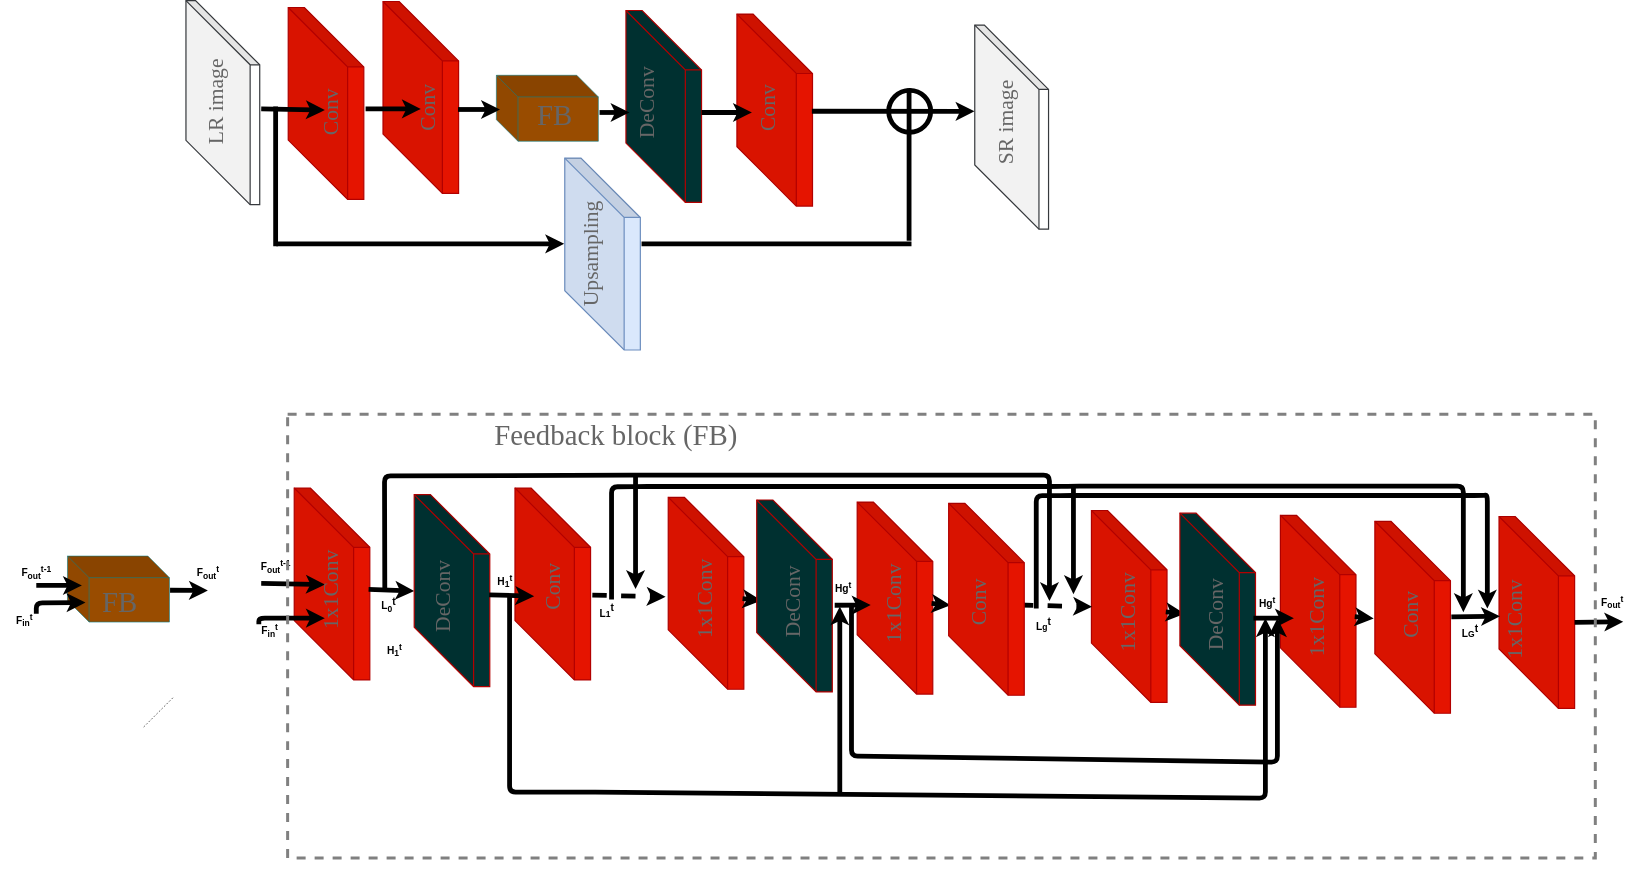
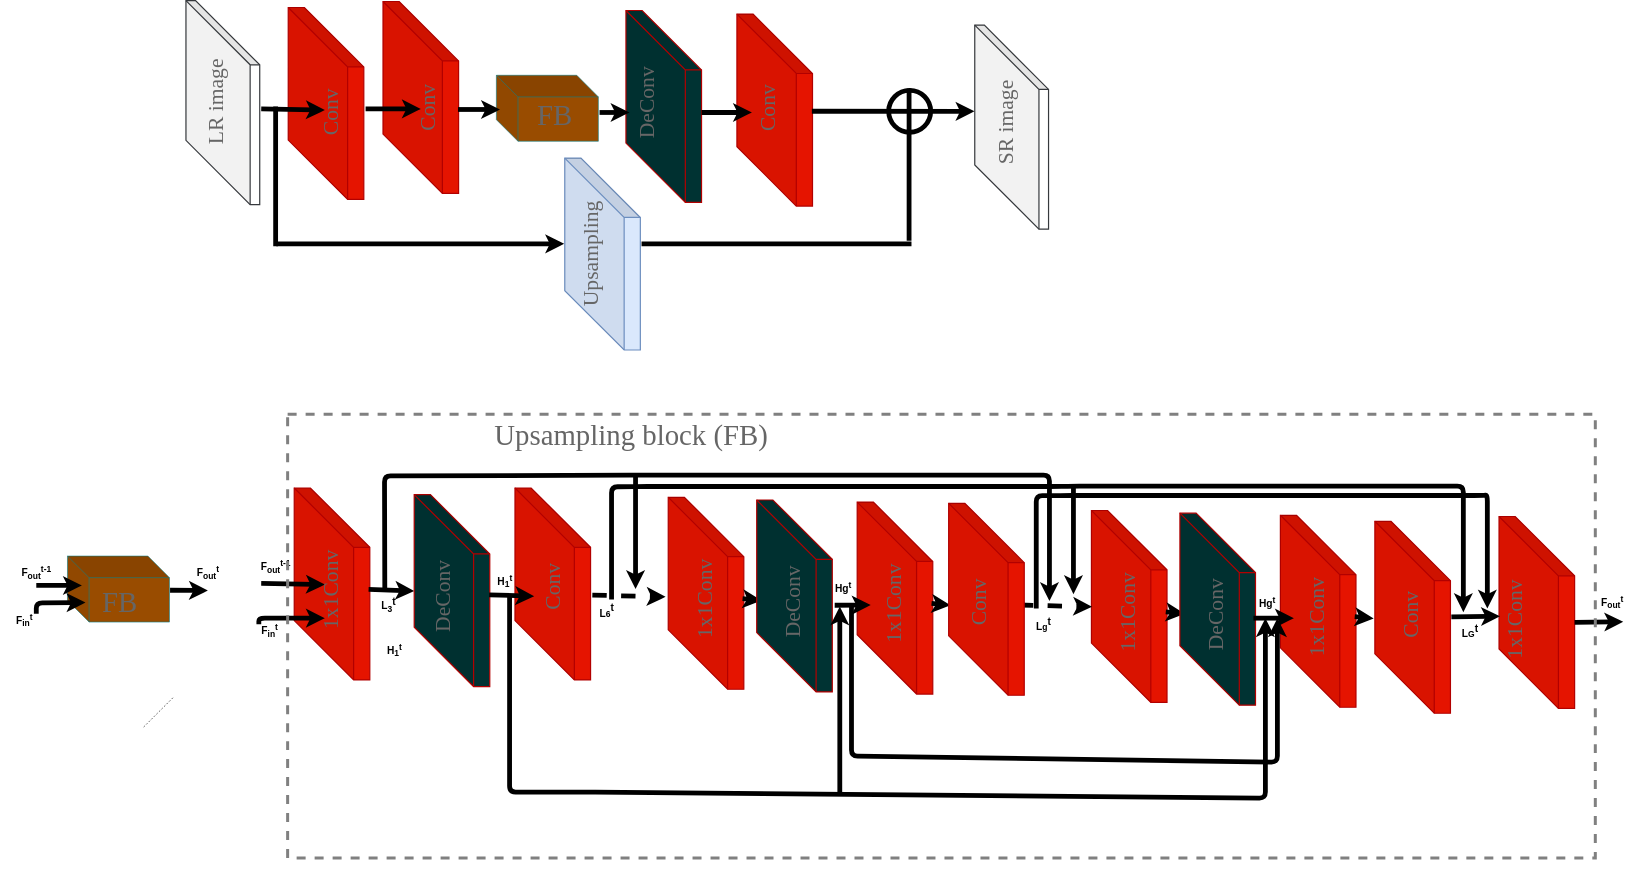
- <mxCell id="91" value="&lt;font face=&quot;Times New Roman&quot; style=&quot;font-size: 48px&quot; color=&quot;#666666&quot;&gt;Feedback block (FB)&lt;/font&gt;" style="text;html=1;" vertex="1" parent="1"><mxGeometry x="822" y="616" width="687" height="90" as="geometry" /></mxCell>
+ <mxCell id="91" value="&lt;font face=&quot;Times New Roman&quot; style=&quot;font-size: 48px&quot; color=&quot;#666666&quot;&gt;Upsampling block (FB)&lt;/font&gt;" style="text;html=1;" vertex="1" parent="1"><mxGeometry x="822" y="616" width="687" height="90" as="geometry" /></mxCell>
- <mxCell id="39" value="&lt;font&gt;&lt;b&gt;&lt;sub&gt;&lt;span style=&quot;font-size: 17px&quot;&gt;L&lt;sub&gt;0&lt;/sub&gt;&lt;/span&gt;&lt;/sub&gt;&lt;sup style=&quot;font-size: 17px&quot;&gt;t&lt;/sup&gt;&lt;/b&gt;&lt;/font&gt;" style="text;html=1;resizable=0;autosize=1;align=center;verticalAlign=middle;points=[];fillColor=none;strokeColor=none;rounded=0;" vertex="1" parent="1"><mxGeometry x="627" y="919" width="40" height="30" as="geometry" /></mxCell>
+ <mxCell id="39" value="&lt;font&gt;&lt;b&gt;&lt;sub&gt;&lt;span style=&quot;font-size: 17px&quot;&gt;L&lt;sub&gt;3&lt;/sub&gt;&lt;/span&gt;&lt;/sub&gt;&lt;sup style=&quot;font-size: 17px&quot;&gt;t&lt;/sup&gt;&lt;/b&gt;&lt;/font&gt;" style="text;html=1;resizable=0;autosize=1;align=center;verticalAlign=middle;points=[];fillColor=none;strokeColor=none;rounded=0;" vertex="1" parent="1"><mxGeometry x="627" y="919" width="40" height="30" as="geometry" /></mxCell>
- <mxCell id="77" value="&lt;font&gt;&lt;b&gt;&lt;sub&gt;&lt;span style=&quot;font-size: 17px&quot;&gt;L&lt;/span&gt;&lt;span style=&quot;font-size: 14.167px&quot;&gt;1&lt;/span&gt;&lt;/sub&gt;&lt;sup style=&quot;font-size: 17px&quot;&gt;t&lt;/sup&gt;&lt;/b&gt;&lt;/font&gt;" style="text;html=1;resizable=0;autosize=1;align=center;verticalAlign=middle;points=[];fillColor=none;strokeColor=none;rounded=0;" vertex="1" parent="1"><mxGeometry x="991" y="929" width="40" height="30" as="geometry" /></mxCell>
+ <mxCell id="77" value="&lt;font&gt;&lt;b&gt;&lt;sub&gt;&lt;span style=&quot;font-size: 17px&quot;&gt;L&lt;/span&gt;&lt;span style=&quot;font-size: 14.167px&quot;&gt;6&lt;/span&gt;&lt;/sub&gt;&lt;sup style=&quot;font-size: 17px&quot;&gt;t&lt;/sup&gt;&lt;/b&gt;&lt;/font&gt;" style="text;html=1;resizable=0;autosize=1;align=center;verticalAlign=middle;points=[];fillColor=none;strokeColor=none;rounded=0;" vertex="1" parent="1"><mxGeometry x="991" y="929" width="40" height="30" as="geometry" /></mxCell>
